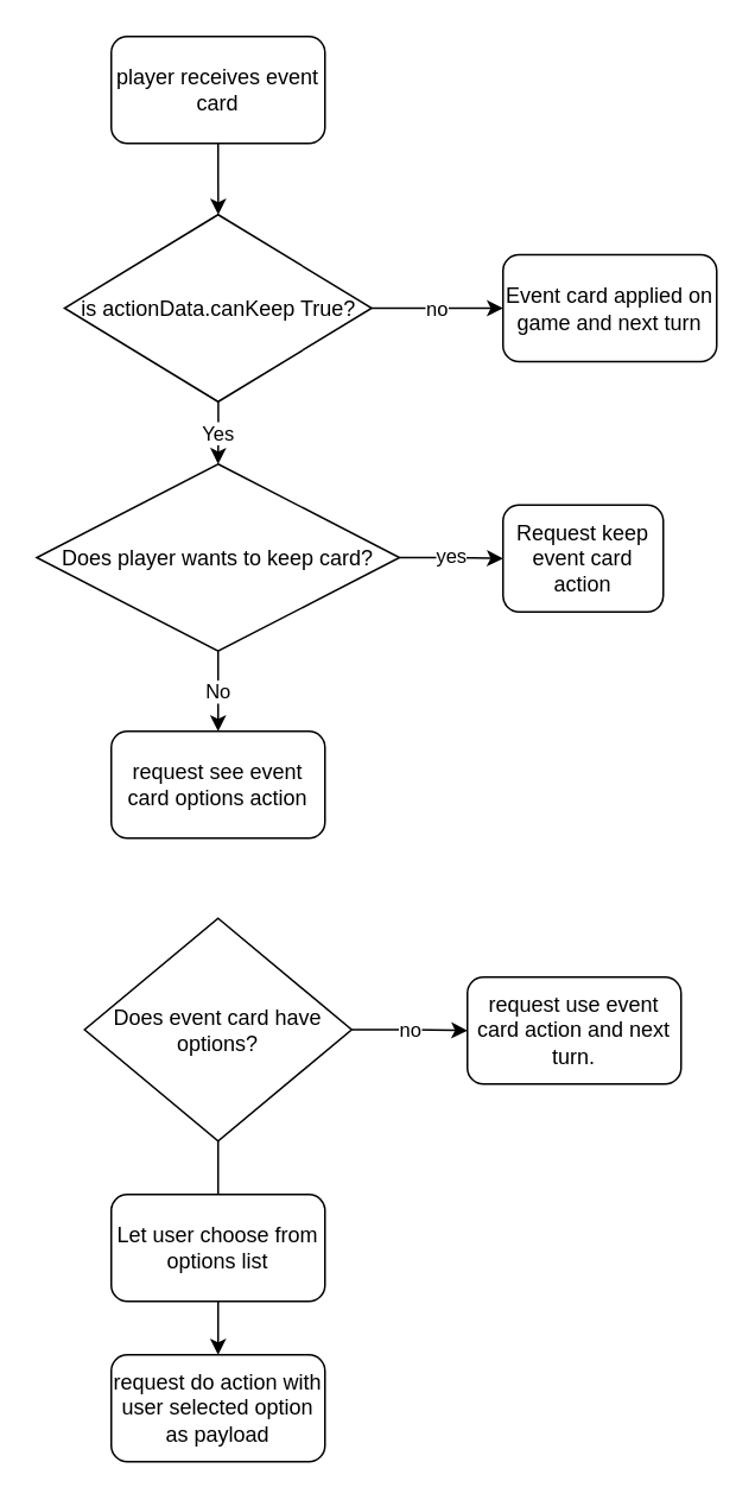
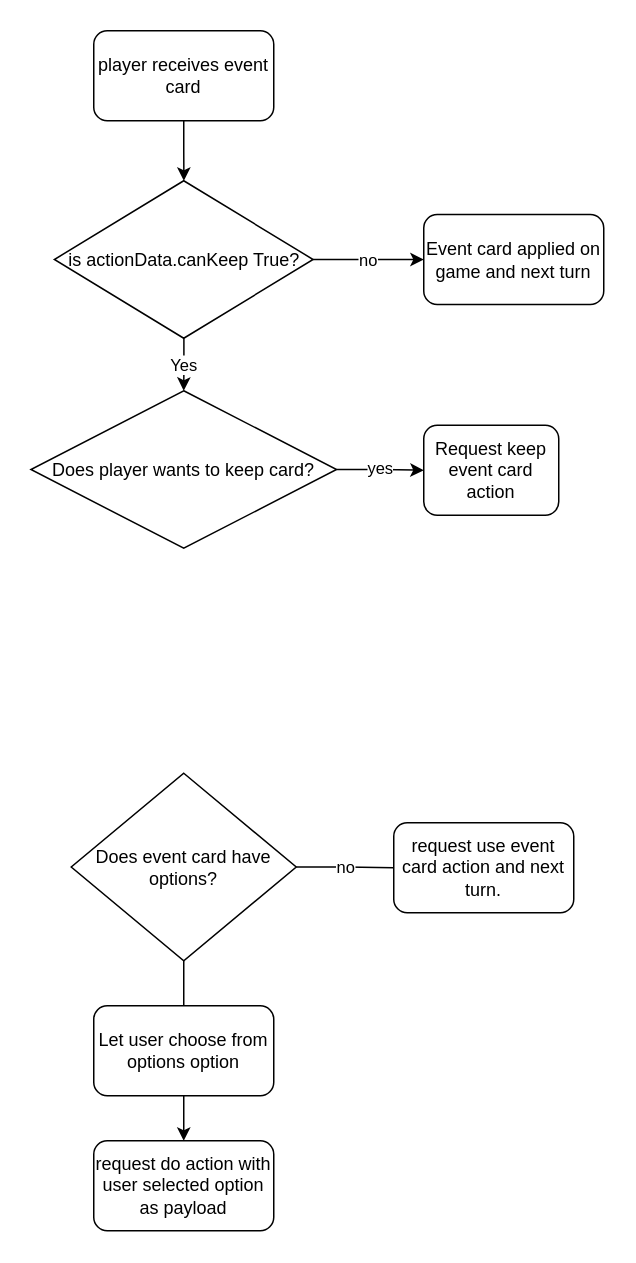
- <mxCell id="8" value="&lt;div&gt;No&lt;/div&gt;" style="edgeStyle=orthogonalEdgeStyle;rounded=0;orthogonalLoop=1;jettySize=auto;html=1;" edge="1" parent="1" source="10" target="11"><mxGeometry relative="1" as="geometry" /></mxCell>
- <mxCell id="11" value="request see event card options action" style="rounded=1;whiteSpace=wrap;html=1;" vertex="1" parent="1"><mxGeometry x="62" y="410" width="120" height="60" as="geometry" /></mxCell>
- <mxCell id="12" value="no" style="edgeStyle=orthogonalEdgeStyle;rounded=0;orthogonalLoop=1;jettySize=auto;html=1;" edge="1" parent="1" source="14" target="15"><mxGeometry relative="1" as="geometry" /></mxCell>
+ <mxCell id="12" value="no" style="edgeStyle=orthogonalEdgeStyle;rounded=0;orthogonalLoop=1;jettySize=auto;html=1;endArrow=none;" edge="1" parent="1" source="14" target="15"><mxGeometry relative="1" as="geometry" /></mxCell>
- <mxCell id="17" value="Let user choose from options list" style="rounded=1;whiteSpace=wrap;html=1;" vertex="1" parent="1"><mxGeometry x="62" y="670" width="120" height="60" as="geometry" /></mxCell>
+ <mxCell id="17" value="Let user choose from options option" style="rounded=1;whiteSpace=wrap;html=1;" vertex="1" parent="1"><mxGeometry x="62" y="670" width="120" height="60" as="geometry" /></mxCell>
